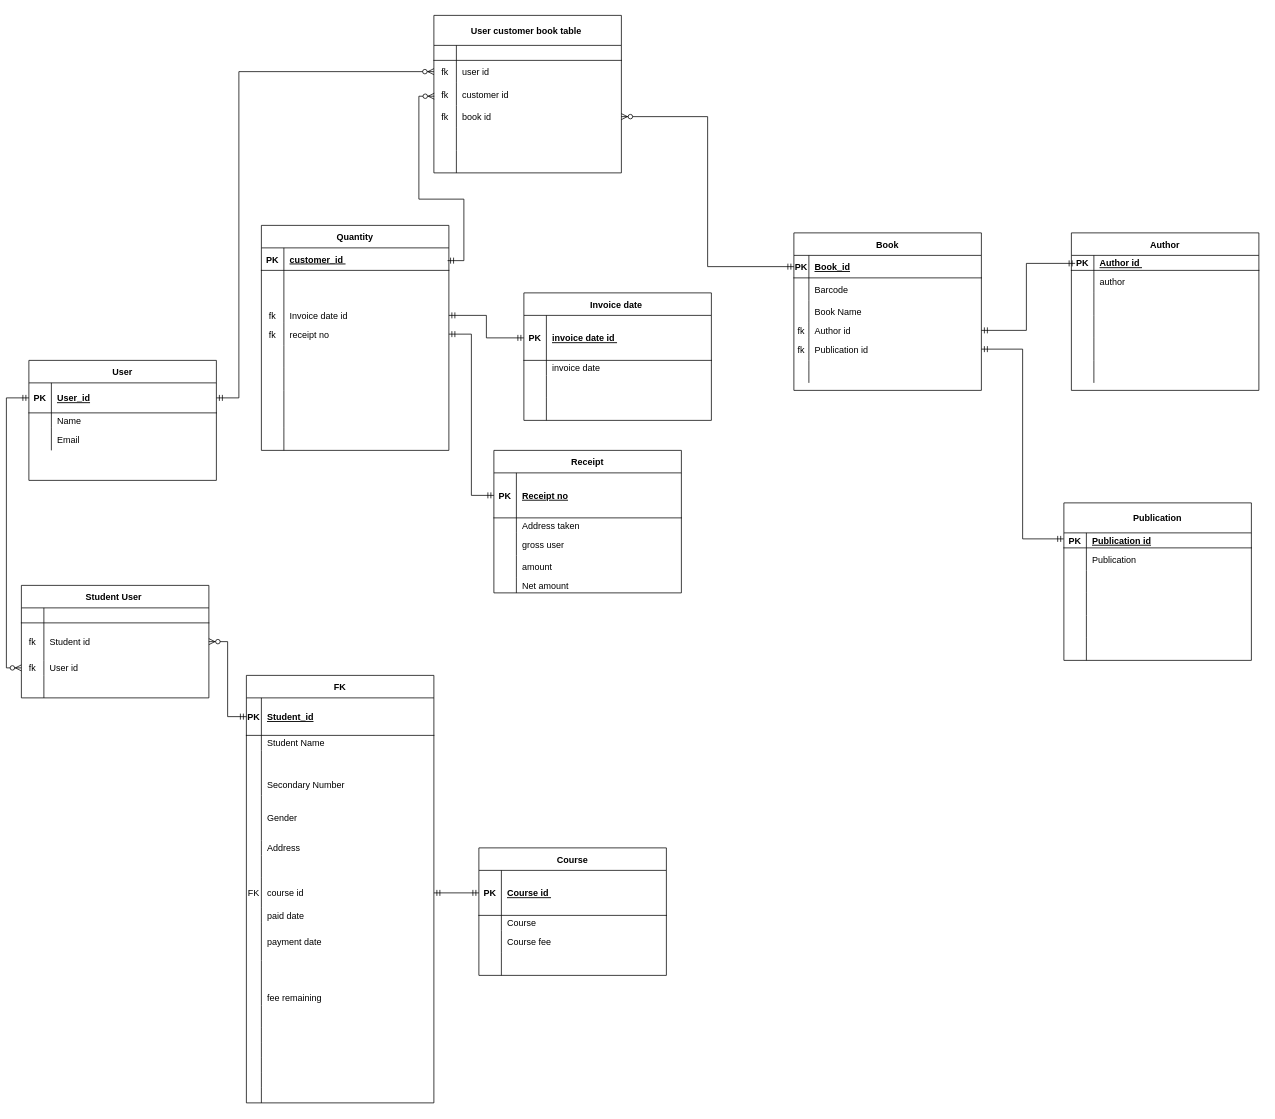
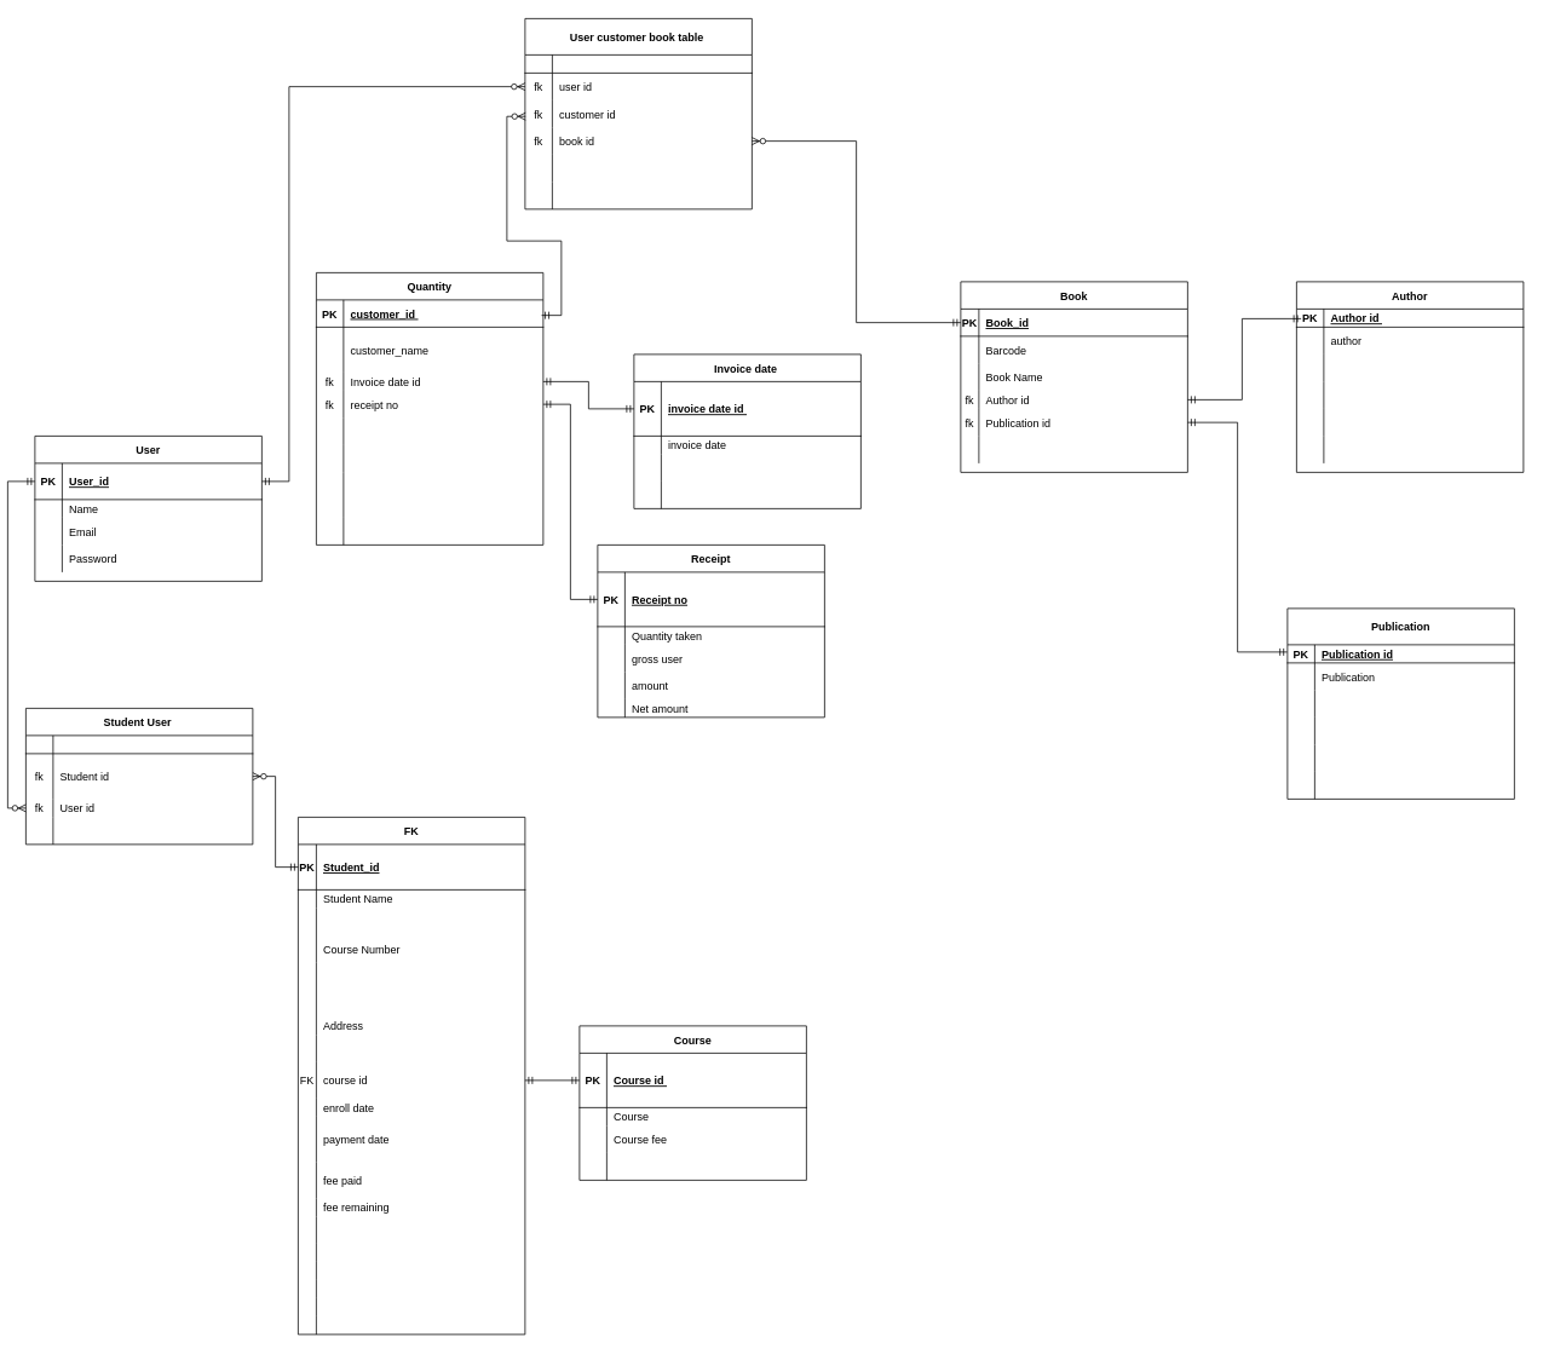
+ <mxCell id="28" value="customer_name " style="shape=partialRectangle;overflow=hidden;connectable=0;fillColor=none;top=0;left=0;bottom=0;right=0;align=left;spacingLeft=6;" parent="26" vertex="1"><mxGeometry x="30" width="220" height="50" as="geometry" /></mxCell>
+ <mxCell id="113" value="Password" style="shape=partialRectangle;overflow=hidden;connectable=0;fillColor=none;top=0;left=0;bottom=0;right=0;align=left;spacingLeft=6;" parent="111" vertex="1"><mxGeometry x="30" width="220" height="30" as="geometry" /></mxCell>
- <mxCell id="161" value="Address taken" style="shape=partialRectangle;overflow=hidden;connectable=0;fillColor=none;top=0;left=0;bottom=0;right=0;align=left;spacingLeft=6;" parent="159" vertex="1"><mxGeometry x="30" width="220" height="20" as="geometry" /></mxCell>
+ <mxCell id="161" value="Quantity taken" style="shape=partialRectangle;overflow=hidden;connectable=0;fillColor=none;top=0;left=0;bottom=0;right=0;align=left;spacingLeft=6;" parent="159" vertex="1"><mxGeometry x="30" width="220" height="20" as="geometry" /></mxCell>
- <mxCell id="58" value="Secondary Number " style="shape=partialRectangle;overflow=hidden;connectable=0;fillColor=none;top=0;left=0;bottom=0;right=0;align=left;spacingLeft=6;" parent="56" vertex="1"><mxGeometry x="20" width="230" height="30" as="geometry" /></mxCell>
+ <mxCell id="58" value="Course Number " style="shape=partialRectangle;overflow=hidden;connectable=0;fillColor=none;top=0;left=0;bottom=0;right=0;align=left;spacingLeft=6;" parent="56" vertex="1"><mxGeometry x="20" width="230" height="30" as="geometry" /></mxCell>
- <mxCell id="61" value="Gender" style="shape=partialRectangle;overflow=hidden;connectable=0;fillColor=none;top=0;left=0;bottom=0;right=0;align=left;spacingLeft=6;" parent="59" vertex="1"><mxGeometry x="20" width="230" height="60" as="geometry" /></mxCell>
- <mxCell id="73" value="paid date" style="shape=partialRectangle;overflow=hidden;connectable=0;fillColor=none;top=0;left=0;bottom=0;right=0;align=left;spacingLeft=6;" parent="71" vertex="1"><mxGeometry x="20" width="230" height="20" as="geometry" /></mxCell>
+ <mxCell id="73" value="enroll date" style="shape=partialRectangle;overflow=hidden;connectable=0;fillColor=none;top=0;left=0;bottom=0;right=0;align=left;spacingLeft=6;" parent="71" vertex="1"><mxGeometry x="20" width="230" height="20" as="geometry" /></mxCell>
+ <mxCell id="79" value="fee paid" style="shape=partialRectangle;overflow=hidden;connectable=0;fillColor=none;top=0;left=0;bottom=0;right=0;align=left;spacingLeft=6;" parent="77" vertex="1"><mxGeometry x="20" width="230" height="40" as="geometry" /></mxCell>
